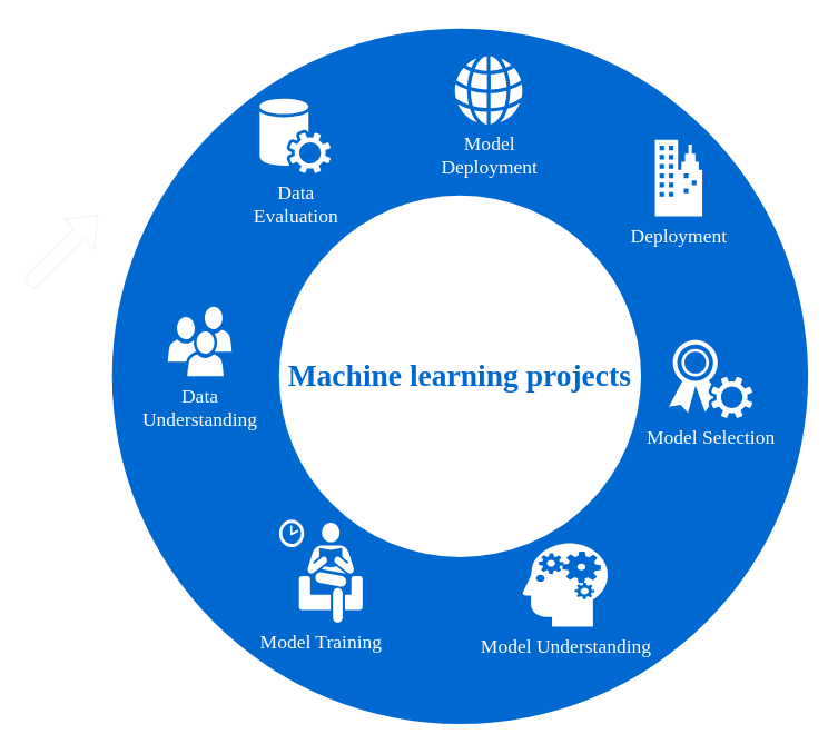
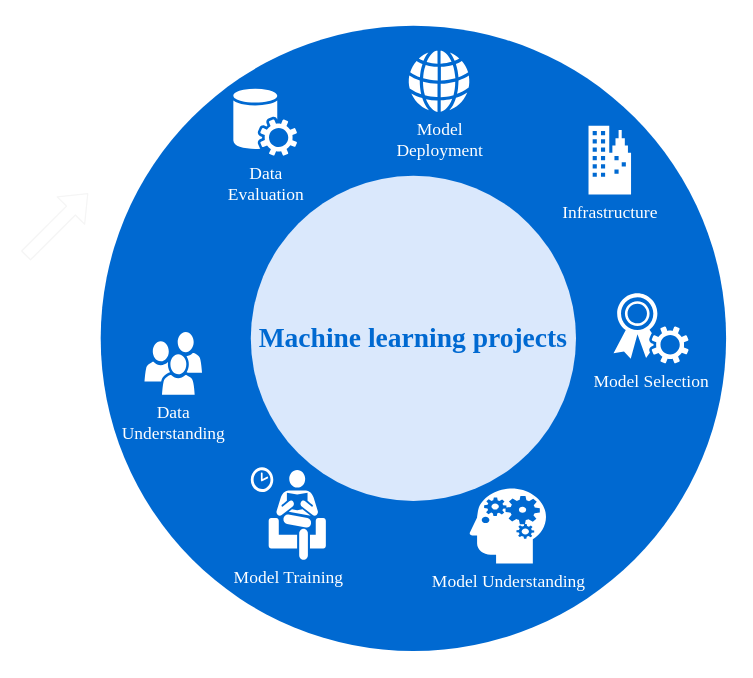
- <mxCell id="7" value="Deployment" style="shadow=0;dashed=0;html=1;strokeColor=none;fillColor=#ffffff;labelPosition=center;verticalLabelPosition=bottom;verticalAlign=top;shape=mxgraph.office.concepts.on_premises;rounded=0;comic=0;fontFamily=Verdana;fontSize=14;fontColor=#FFFFFF;" parent="1" vertex="1"><mxGeometry x="470" y="100" width="34" height="55" as="geometry" /></mxCell>
+ <mxCell id="7" value="Infrastructure" style="shadow=0;dashed=0;html=1;strokeColor=none;fillColor=#ffffff;labelPosition=center;verticalLabelPosition=bottom;verticalAlign=top;shape=mxgraph.office.concepts.on_premises;rounded=0;comic=0;fontFamily=Verdana;fontSize=14;fontColor=#FFFFFF;" parent="1" vertex="1"><mxGeometry x="470" y="100" width="34" height="55" as="geometry" /></mxCell>
- <mxCell id="4" value="Data&lt;br&gt;Understanding" style="shadow=0;dashed=0;html=1;strokeColor=none;fillColor=#ffffff;labelPosition=center;verticalLabelPosition=bottom;verticalAlign=top;shape=mxgraph.office.users.users;rounded=0;comic=0;fontFamily=Verdana;fontSize=14;fontColor=#FFFFFF;" parent="1" vertex="1"><mxGeometry x="120" y="220" width="46" height="50" as="geometry" /></mxCell>
+ <mxCell id="4" value="Data&lt;br&gt;Understanding" style="shadow=0;dashed=0;html=1;strokeColor=none;fillColor=#ffffff;labelPosition=center;verticalLabelPosition=bottom;verticalAlign=top;shape=mxgraph.office.users.users;rounded=0;comic=0;fontFamily=Verdana;fontSize=14;fontColor=#FFFFFF;" parent="1" vertex="1"><mxGeometry x="115" y="265" width="46" height="50" as="geometry" /></mxCell>
- <mxCell id="3" value="Machine learning projects" style="ellipse;whiteSpace=wrap;html=1;rounded=0;shadow=0;comic=0;strokeWidth=1;fontFamily=Verdana;fontSize=22;strokeColor=none;fillColor=#ffffff;fontColor=#0069D1;fontStyle=1" parent="1" vertex="1"><mxGeometry x="200" y="140" width="260" height="260" as="geometry" /></mxCell>
+ <mxCell id="3" value="Machine learning projects" style="ellipse;whiteSpace=wrap;html=1;rounded=0;shadow=0;comic=0;strokeWidth=1;fontFamily=Verdana;fontSize=22;strokeColor=none;fillColor=#dae8fc;fontColor=#0069D1;fontStyle=1;" parent="1" vertex="1"><mxGeometry x="200" y="140" width="260" height="260" as="geometry" /></mxCell>
- <mxCell id="6" value="Model Selection" style="shadow=0;dashed=0;html=1;strokeColor=none;fillColor=#ffffff;labelPosition=center;verticalLabelPosition=bottom;verticalAlign=top;shape=mxgraph.office.security.token_service;rounded=0;comic=0;fontFamily=Verdana;fontSize=14;fontColor=#FFFFFF;" parent="1" vertex="1"><mxGeometry x="480" y="244" width="60" height="56" as="geometry" /></mxCell>
+ <mxCell id="6" value="Model Selection" style="shadow=0;dashed=0;html=1;strokeColor=none;fillColor=#ffffff;labelPosition=center;verticalLabelPosition=bottom;verticalAlign=top;shape=mxgraph.office.security.token_service;rounded=0;comic=0;fontFamily=Verdana;fontSize=14;fontColor=#FFFFFF;" parent="1" vertex="1"><mxGeometry x="490" y="234" width="60" height="56" as="geometry" /></mxCell>
